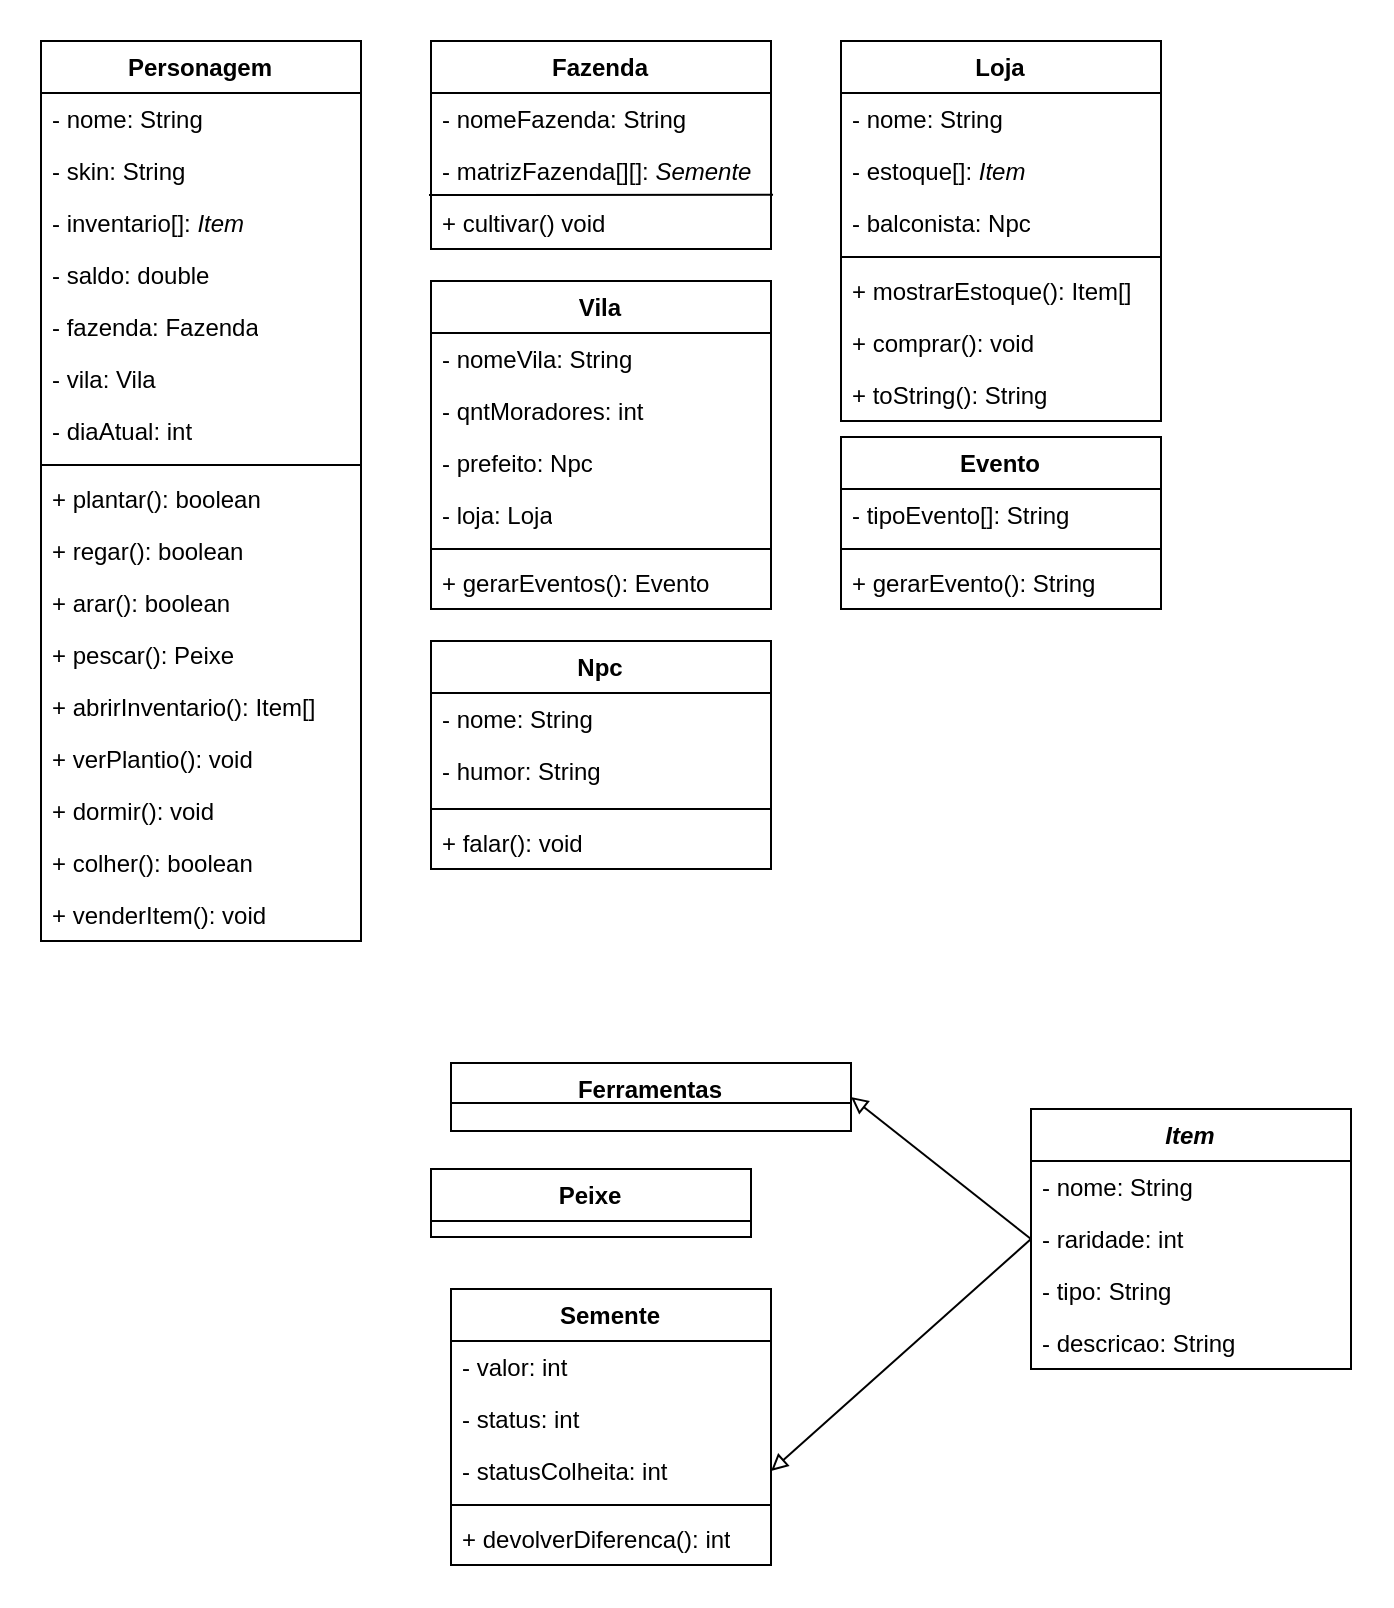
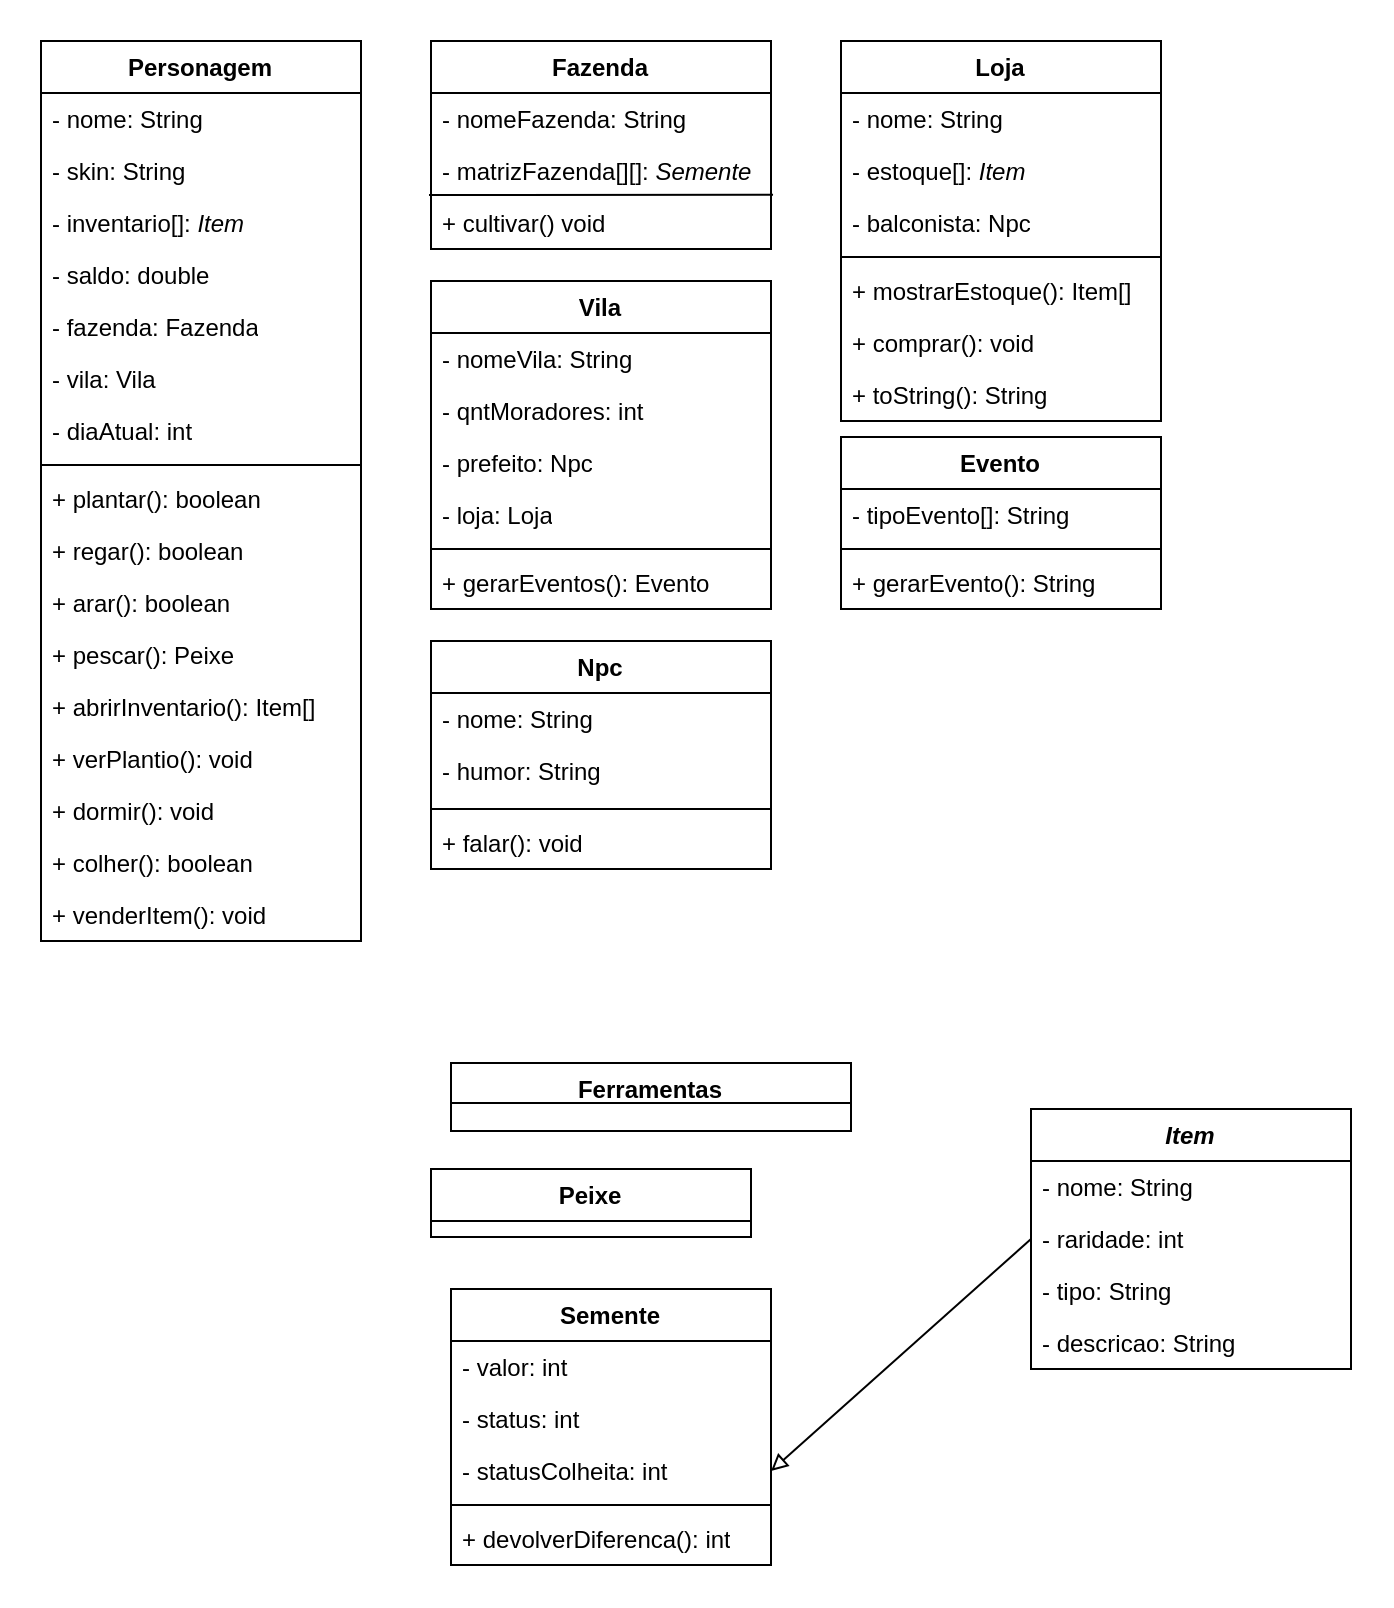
- <mxCell id="62" style="edgeStyle=none;rounded=0;orthogonalLoop=1;jettySize=auto;html=1;entryX=1;entryY=0.5;entryDx=0;entryDy=0;exitX=0;exitY=0.5;exitDx=0;exitDy=0;endArrow=block;endFill=0;" edge="1" parent="1" source="34" target="38"><mxGeometry relative="1" as="geometry" /></mxCell>
